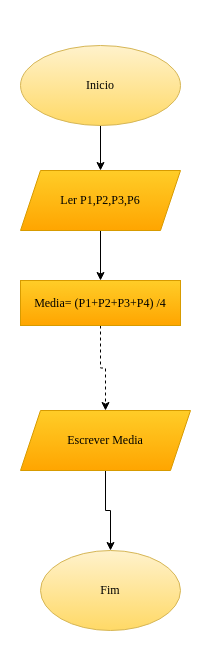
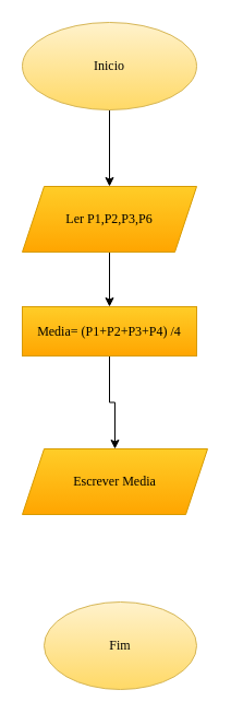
- <mxCell id="3" value="Inicio" style="ellipse;whiteSpace=wrap;html=1;fillColor=#fff2cc;strokeColor=#d6b656;gradientColor=#ffd966;labelBorderColor=none;fontFamily=Comic Sans MS;" vertex="1" parent="1"><mxGeometry x="20" y="45" width="160" height="80" as="geometry" /></mxCell>
+ <mxCell id="3" value="Inicio" style="ellipse;whiteSpace=wrap;html=1;fillColor=#fff2cc;strokeColor=#d6b656;gradientColor=#ffd966;labelBorderColor=none;fontFamily=Comic Sans MS;" vertex="1" parent="1"><mxGeometry x="20" y="20" width="160" height="80" as="geometry" /></mxCell>
- <mxCell id="6" value="" style="edgeStyle=orthogonalEdgeStyle;rounded=0;orthogonalLoop=1;jettySize=auto;html=1;dashed=1;" edge="1" parent="1" source="7" target="9"><mxGeometry relative="1" as="geometry" /></mxCell>
+ <mxCell id="6" value="" style="edgeStyle=orthogonalEdgeStyle;rounded=0;orthogonalLoop=1;jettySize=auto;html=1;" edge="1" parent="1" source="7" target="9"><mxGeometry relative="1" as="geometry" /></mxCell>
- <mxCell id="8" value="" style="edgeStyle=orthogonalEdgeStyle;rounded=0;orthogonalLoop=1;jettySize=auto;html=1;" edge="1" parent="1" source="9" target="10"><mxGeometry relative="1" as="geometry" /></mxCell>
